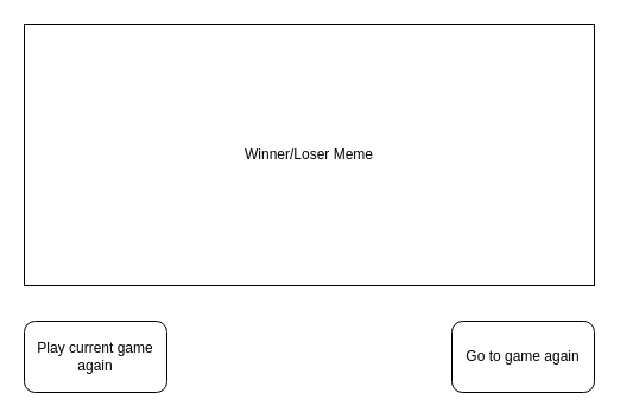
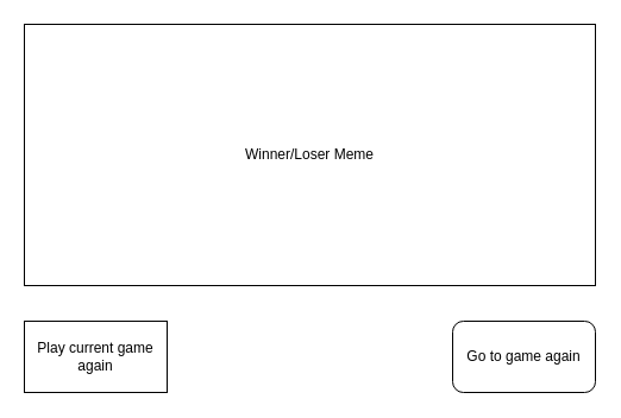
- <mxCell id="3" value="Play current game again" style="rounded=1;whiteSpace=wrap;html=1;" vertex="1" parent="1"><mxGeometry x="20" y="270" width="120" height="60" as="geometry" /></mxCell>
+ <mxCell id="3" value="Play current game again" style="whiteSpace=wrap;html=1;rounded=0;" vertex="1" parent="1"><mxGeometry x="20" y="270" width="120" height="60" as="geometry" /></mxCell>
